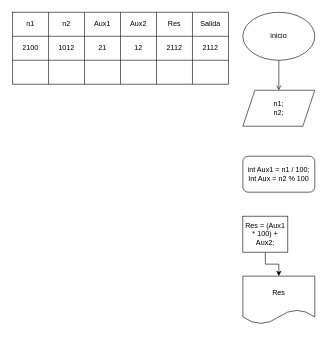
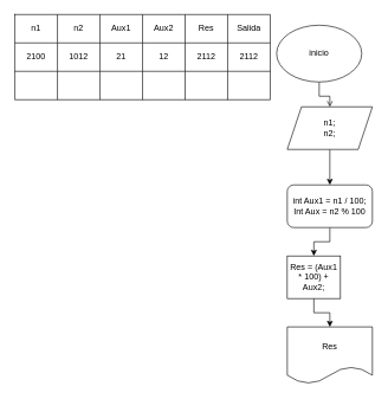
- <mxCell id="3" value="inicio" style="ellipse;whiteSpace=wrap;html=1;" vertex="1" parent="1"><mxGeometry x="404" y="20" width="120" height="80" as="geometry" /></mxCell>
+ <mxCell id="3" value="inicio" style="ellipse;whiteSpace=wrap;html=1;" vertex="1" parent="1"><mxGeometry x="389" y="35" width="120" height="80" as="geometry" /></mxCell>
+ <mxCell id="4" style="edgeStyle=orthogonalEdgeStyle;rounded=0;orthogonalLoop=1;jettySize=auto;html=1;" edge="1" parent="1" source="5" target="7"><mxGeometry relative="1" as="geometry" /></mxCell>
+ <mxCell id="6" style="edgeStyle=orthogonalEdgeStyle;rounded=0;orthogonalLoop=1;jettySize=auto;html=1;" edge="1" parent="1" source="7" target="9"><mxGeometry relative="1" as="geometry" /></mxCell>
